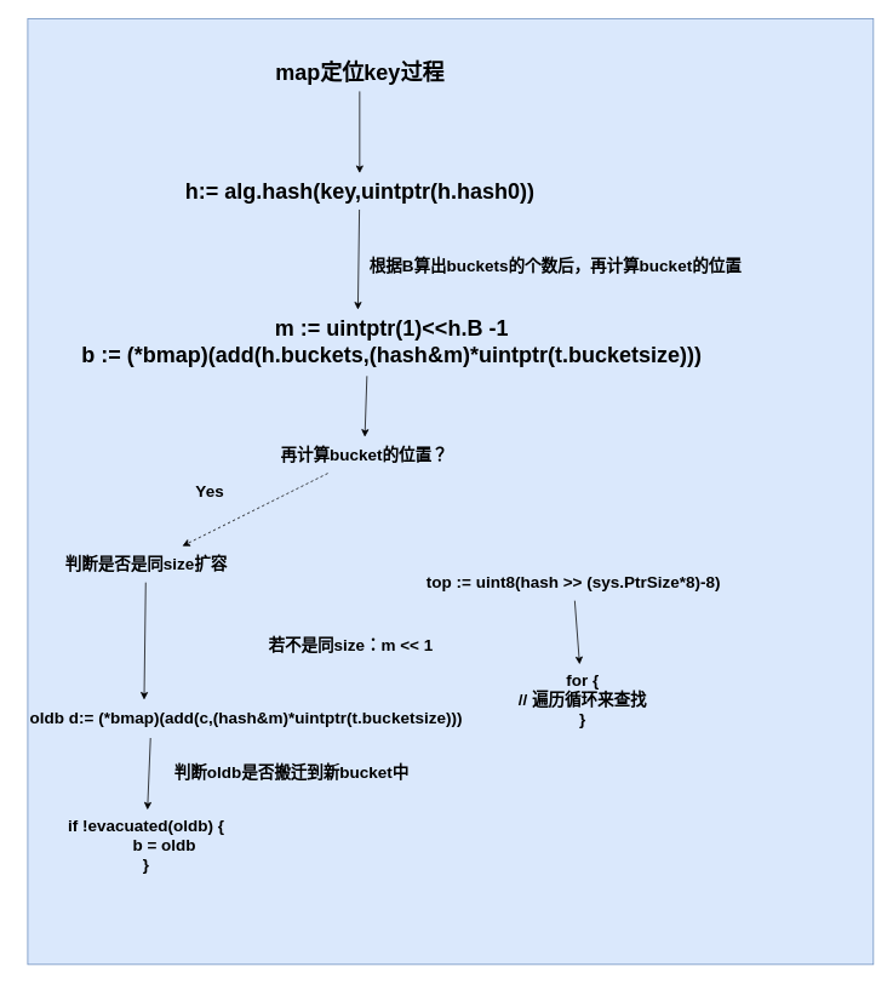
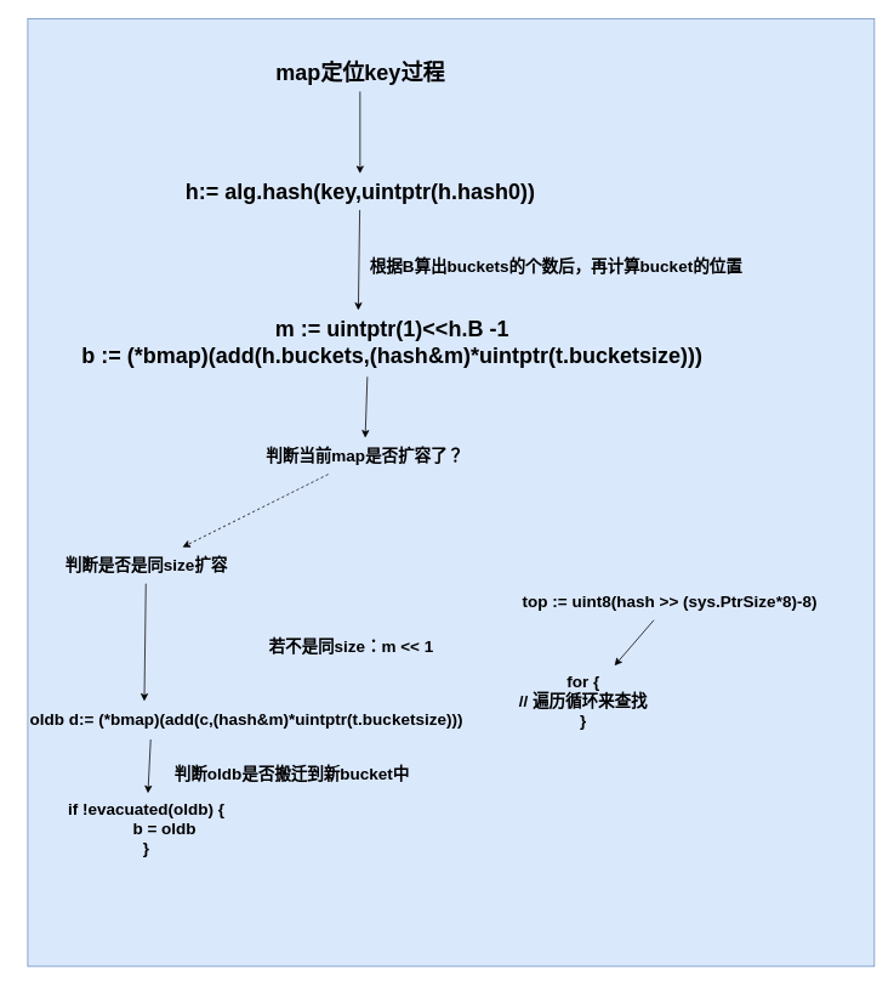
- <mxCell id="11" value="&lt;b&gt;再计算bucket的位置？&lt;/b&gt;" style="text;html=1;resizable=0;autosize=1;align=center;verticalAlign=middle;points=[];fillColor=none;strokeColor=none;rounded=0;fontSize=18;" vertex="1" parent="1"><mxGeometry x="280" y="480" width="240" height="40" as="geometry" /></mxCell>
+ <mxCell id="11" value="&lt;b&gt;判断当前map是否扩容了？&lt;/b&gt;" style="text;html=1;resizable=0;autosize=1;align=center;verticalAlign=middle;points=[];fillColor=none;strokeColor=none;rounded=0;fontSize=18;" vertex="1" parent="1"><mxGeometry x="280" y="480" width="240" height="40" as="geometry" /></mxCell>
- <mxCell id="16" value="&lt;b&gt;Yes&lt;/b&gt;" style="text;html=1;resizable=0;autosize=1;align=center;verticalAlign=middle;points=[];fillColor=none;strokeColor=none;rounded=0;fontSize=18;" vertex="1" parent="1"><mxGeometry x="205" y="520" width="50" height="40" as="geometry" /></mxCell>
- <mxCell id="15" value="&lt;b&gt;top := uint8(hash &amp;gt;&amp;gt; (sys.PtrSize*8)-8)&lt;/b&gt;" style="text;html=1;resizable=0;autosize=1;align=center;verticalAlign=middle;points=[];fillColor=none;strokeColor=none;rounded=0;fontSize=18;" vertex="1" parent="1"><mxGeometry x="455" y="620" width="350" height="40" as="geometry" /></mxCell>
+ <mxCell id="15" value="&lt;b&gt;top := uint8(hash &amp;gt;&amp;gt; (sys.PtrSize*8)-8)&lt;/b&gt;" style="text;html=1;resizable=0;autosize=1;align=center;verticalAlign=middle;points=[];fillColor=none;strokeColor=none;rounded=0;fontSize=18;" vertex="1" parent="1"><mxGeometry x="560" y="640" width="350" height="40" as="geometry" /></mxCell>
- <mxCell id="21" value="&lt;b&gt;if !evacuated(oldb) {&lt;br&gt;&lt;span style=&quot;white-space: pre;&quot;&gt;&#09;&lt;/span&gt;b = oldb&lt;br&gt;}&lt;/b&gt;" style="text;html=1;resizable=0;autosize=1;align=center;verticalAlign=middle;points=[];fillColor=none;strokeColor=none;rounded=0;fontSize=18;" vertex="1" parent="1"><mxGeometry x="60" y="890" width="200" height="80" as="geometry" /></mxCell>
+ <mxCell id="21" value="&lt;b&gt;if !evacuated(oldb) {&lt;br&gt;&lt;span style=&quot;white-space: pre;&quot;&gt;&#09;&lt;/span&gt;b = oldb&lt;br&gt;}&lt;/b&gt;" style="text;html=1;resizable=0;autosize=1;align=center;verticalAlign=middle;points=[];fillColor=none;strokeColor=none;rounded=0;fontSize=18;" vertex="1" parent="1"><mxGeometry x="60" y="870" width="200" height="80" as="geometry" /></mxCell>
